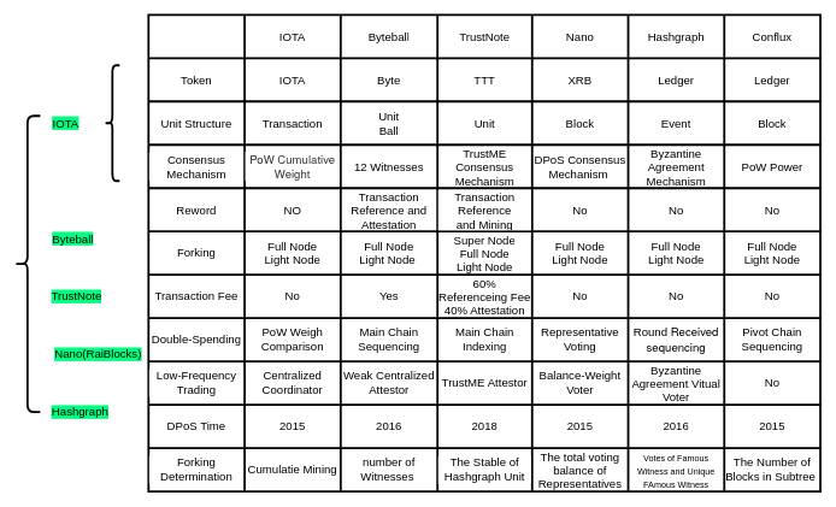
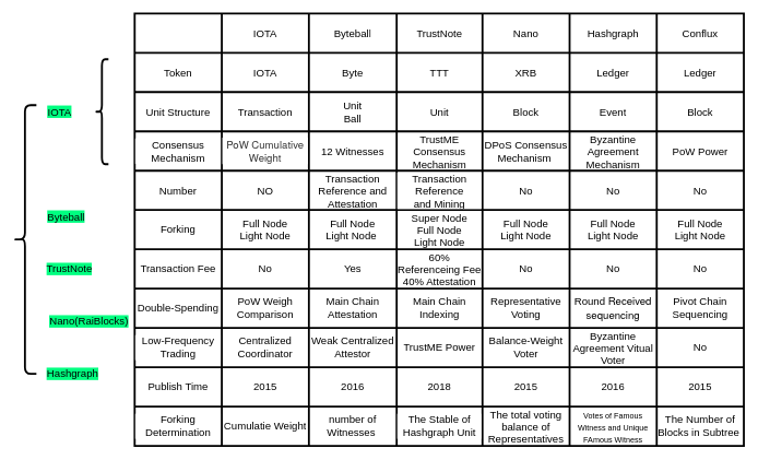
- <mxCell id="43" value="Reword" style="shape=partialRectangle;html=1;whiteSpace=wrap;connectable=0;overflow=hidden;fillColor=none;top=0;left=0;bottom=0;right=0;pointerEvents=1;labelBackgroundColor=#FFFFFF;fontSize=16;strokeWidth=3;" parent="42" vertex="1"><mxGeometry width="133" height="60" as="geometry"><mxRectangle width="133" height="60" as="alternateBounds" /></mxGeometry></mxCell>
+ <mxCell id="43" value="Number" style="shape=partialRectangle;html=1;whiteSpace=wrap;connectable=0;overflow=hidden;fillColor=none;top=0;left=0;bottom=0;right=0;pointerEvents=1;labelBackgroundColor=#FFFFFF;fontSize=16;strokeWidth=3;" parent="42" vertex="1"><mxGeometry width="133" height="60" as="geometry"><mxRectangle width="133" height="60" as="alternateBounds" /></mxGeometry></mxCell>
- <mxCell id="69" value="Main Chain Sequencing" style="shape=partialRectangle;html=1;whiteSpace=wrap;connectable=0;overflow=hidden;fillColor=none;top=0;left=0;bottom=0;right=0;pointerEvents=1;labelBackgroundColor=none;fontSize=16;strokeWidth=3;" parent="66" vertex="1"><mxGeometry x="266" width="134" height="60" as="geometry"><mxRectangle width="134" height="60" as="alternateBounds" /></mxGeometry></mxCell>
+ <mxCell id="69" value="Main Chain Attestation" style="shape=partialRectangle;html=1;whiteSpace=wrap;connectable=0;overflow=hidden;fillColor=none;top=0;left=0;bottom=0;right=0;pointerEvents=1;labelBackgroundColor=none;fontSize=16;strokeWidth=3;" parent="66" vertex="1"><mxGeometry x="266" width="134" height="60" as="geometry"><mxRectangle width="134" height="60" as="alternateBounds" /></mxGeometry></mxCell>
- <mxCell id="78" value="TrustME Attestor" style="shape=partialRectangle;html=1;whiteSpace=wrap;connectable=0;overflow=hidden;fillColor=none;top=0;left=0;bottom=0;right=0;pointerEvents=1;labelBackgroundColor=none;fontSize=16;strokeWidth=3;" parent="74" vertex="1"><mxGeometry x="400" width="131" height="60" as="geometry"><mxRectangle width="131" height="60" as="alternateBounds" /></mxGeometry></mxCell>
+ <mxCell id="78" value="TrustME Power" style="shape=partialRectangle;html=1;whiteSpace=wrap;connectable=0;overflow=hidden;fillColor=none;top=0;left=0;bottom=0;right=0;pointerEvents=1;labelBackgroundColor=none;fontSize=16;strokeWidth=3;" parent="74" vertex="1"><mxGeometry x="400" width="131" height="60" as="geometry"><mxRectangle width="131" height="60" as="alternateBounds" /></mxGeometry></mxCell>
- <mxCell id="83" value="DPoS Time" style="shape=partialRectangle;html=1;whiteSpace=wrap;connectable=0;overflow=hidden;fillColor=none;top=0;left=0;bottom=0;right=0;pointerEvents=1;labelBackgroundColor=#FFFFFF;fontSize=16;strokeWidth=3;" parent="82" vertex="1"><mxGeometry width="133" height="60" as="geometry"><mxRectangle width="133" height="60" as="alternateBounds" /></mxGeometry></mxCell>
+ <mxCell id="83" value="Publish Time" style="shape=partialRectangle;html=1;whiteSpace=wrap;connectable=0;overflow=hidden;fillColor=none;top=0;left=0;bottom=0;right=0;pointerEvents=1;labelBackgroundColor=#FFFFFF;fontSize=16;strokeWidth=3;" parent="82" vertex="1"><mxGeometry width="133" height="60" as="geometry"><mxRectangle width="133" height="60" as="alternateBounds" /></mxGeometry></mxCell>
- <mxCell id="92" value="Cumulatie Mining" style="shape=partialRectangle;html=1;whiteSpace=wrap;connectable=0;overflow=hidden;fillColor=none;top=0;left=0;bottom=0;right=0;pointerEvents=1;labelBackgroundColor=none;fontSize=16;strokeWidth=3;" parent="90" vertex="1"><mxGeometry x="133" width="133" height="60" as="geometry"><mxRectangle width="133" height="60" as="alternateBounds" /></mxGeometry></mxCell>
+ <mxCell id="92" value="Cumulatie Weight" style="shape=partialRectangle;html=1;whiteSpace=wrap;connectable=0;overflow=hidden;fillColor=none;top=0;left=0;bottom=0;right=0;pointerEvents=1;labelBackgroundColor=none;fontSize=16;strokeWidth=3;" parent="90" vertex="1"><mxGeometry x="133" width="133" height="60" as="geometry"><mxRectangle width="133" height="60" as="alternateBounds" /></mxGeometry></mxCell>
